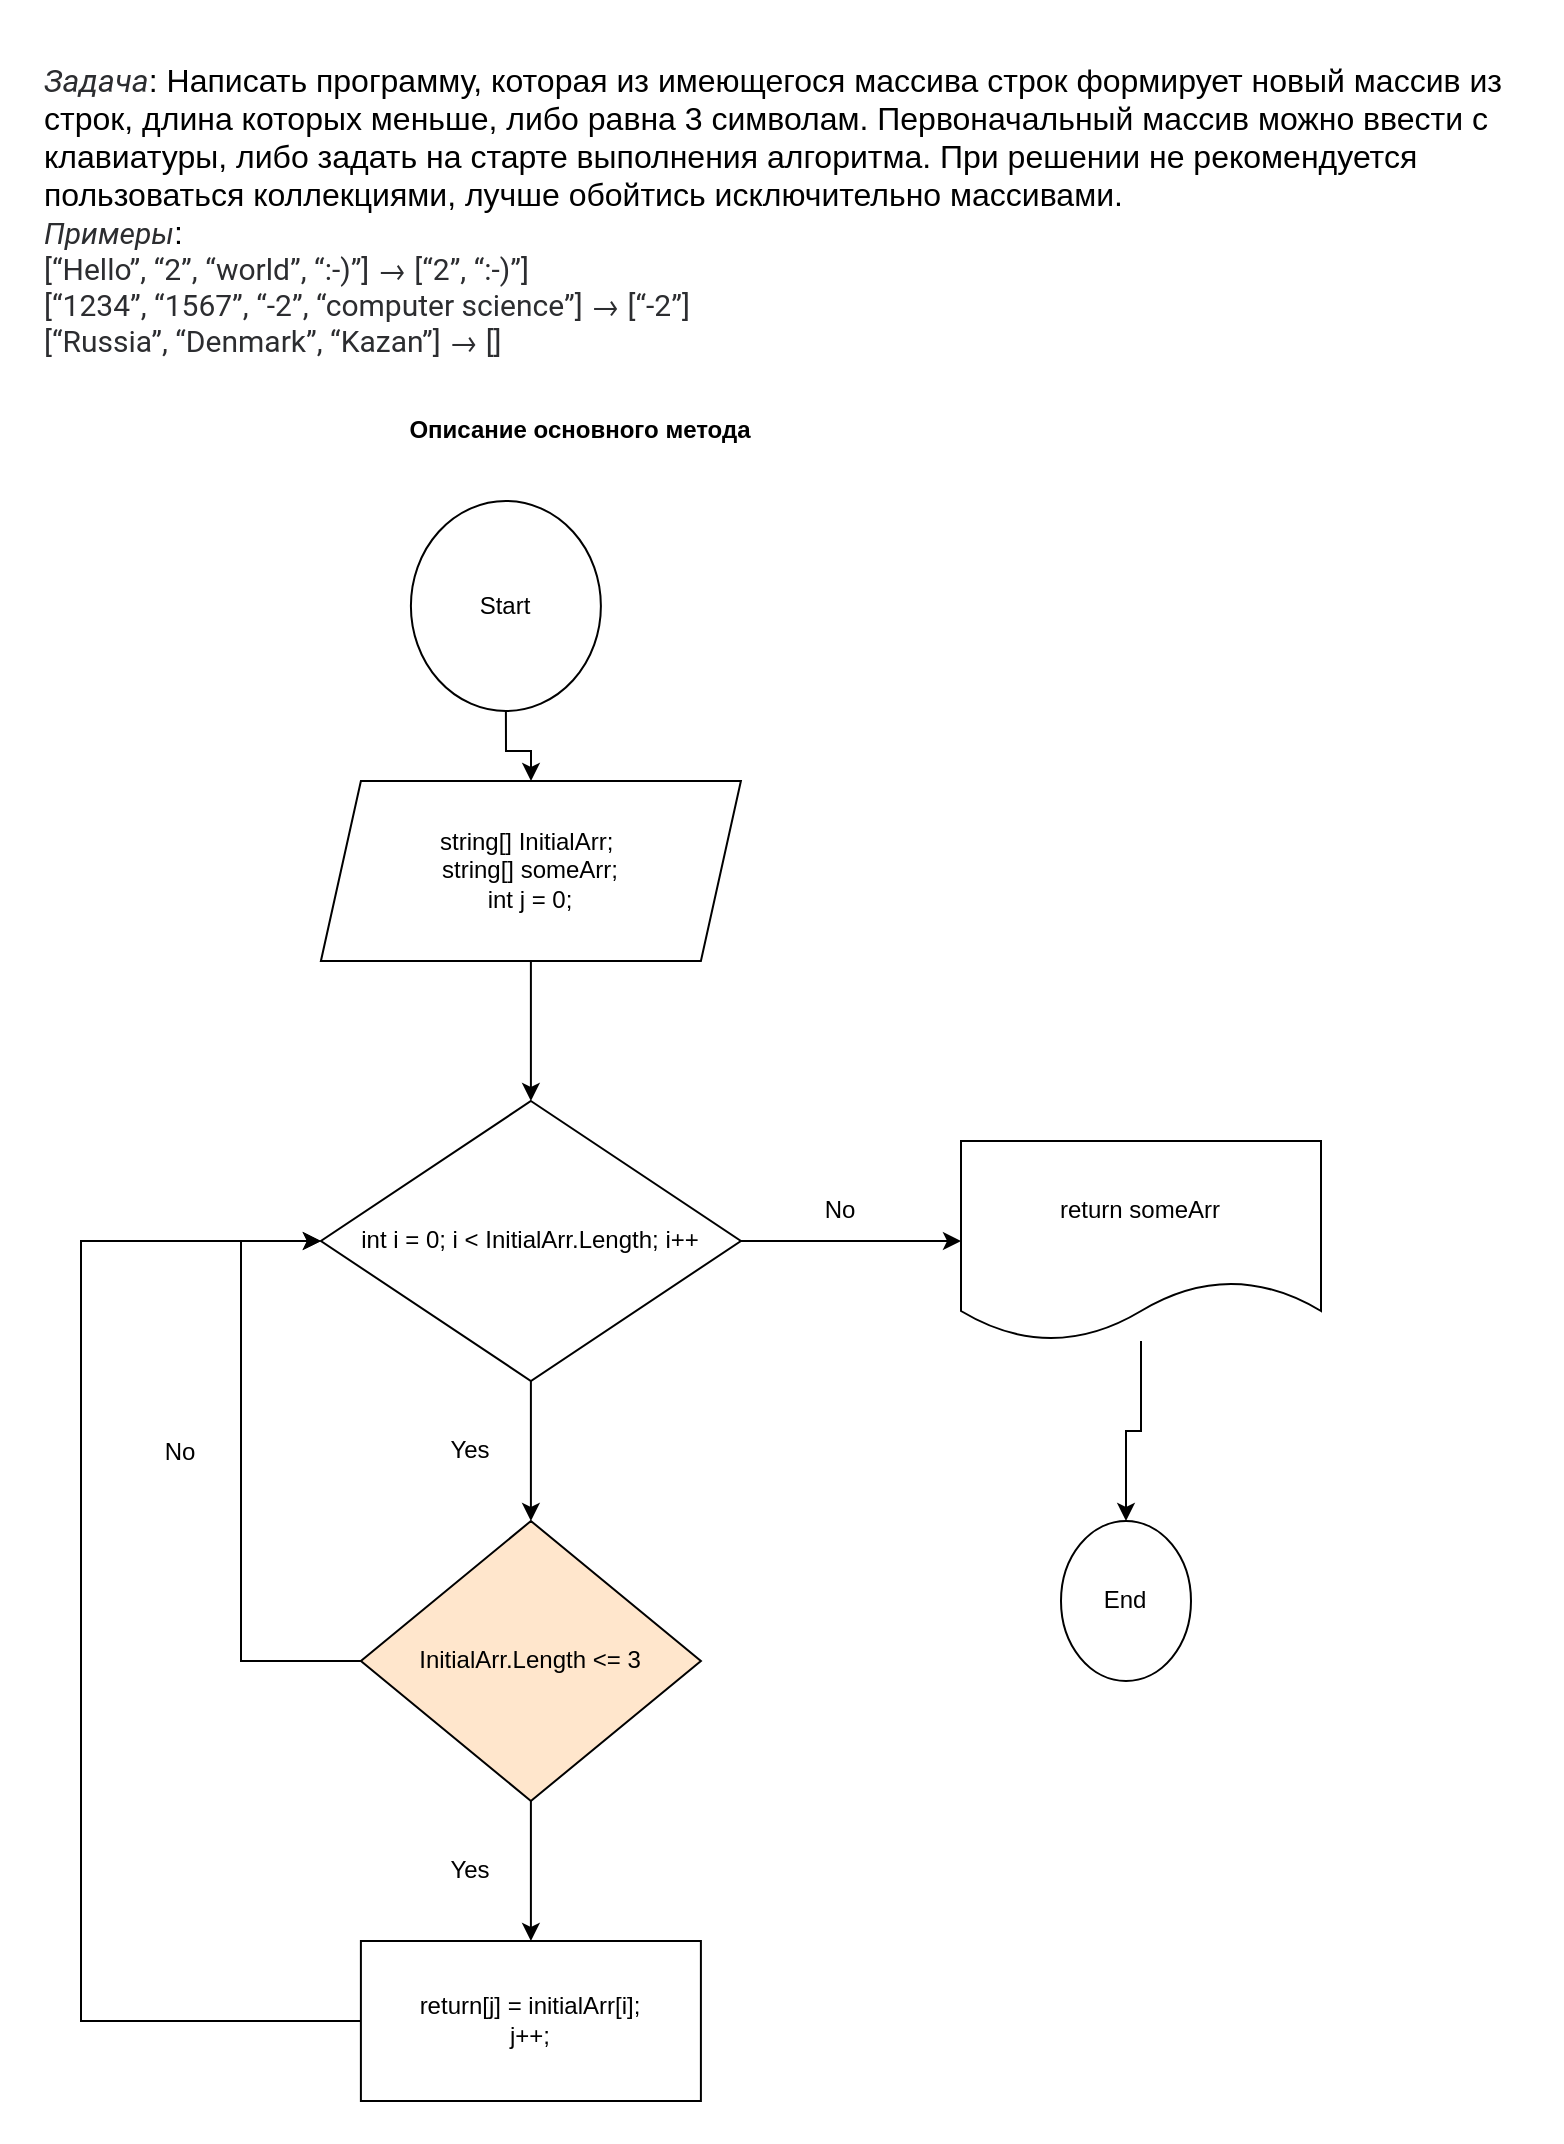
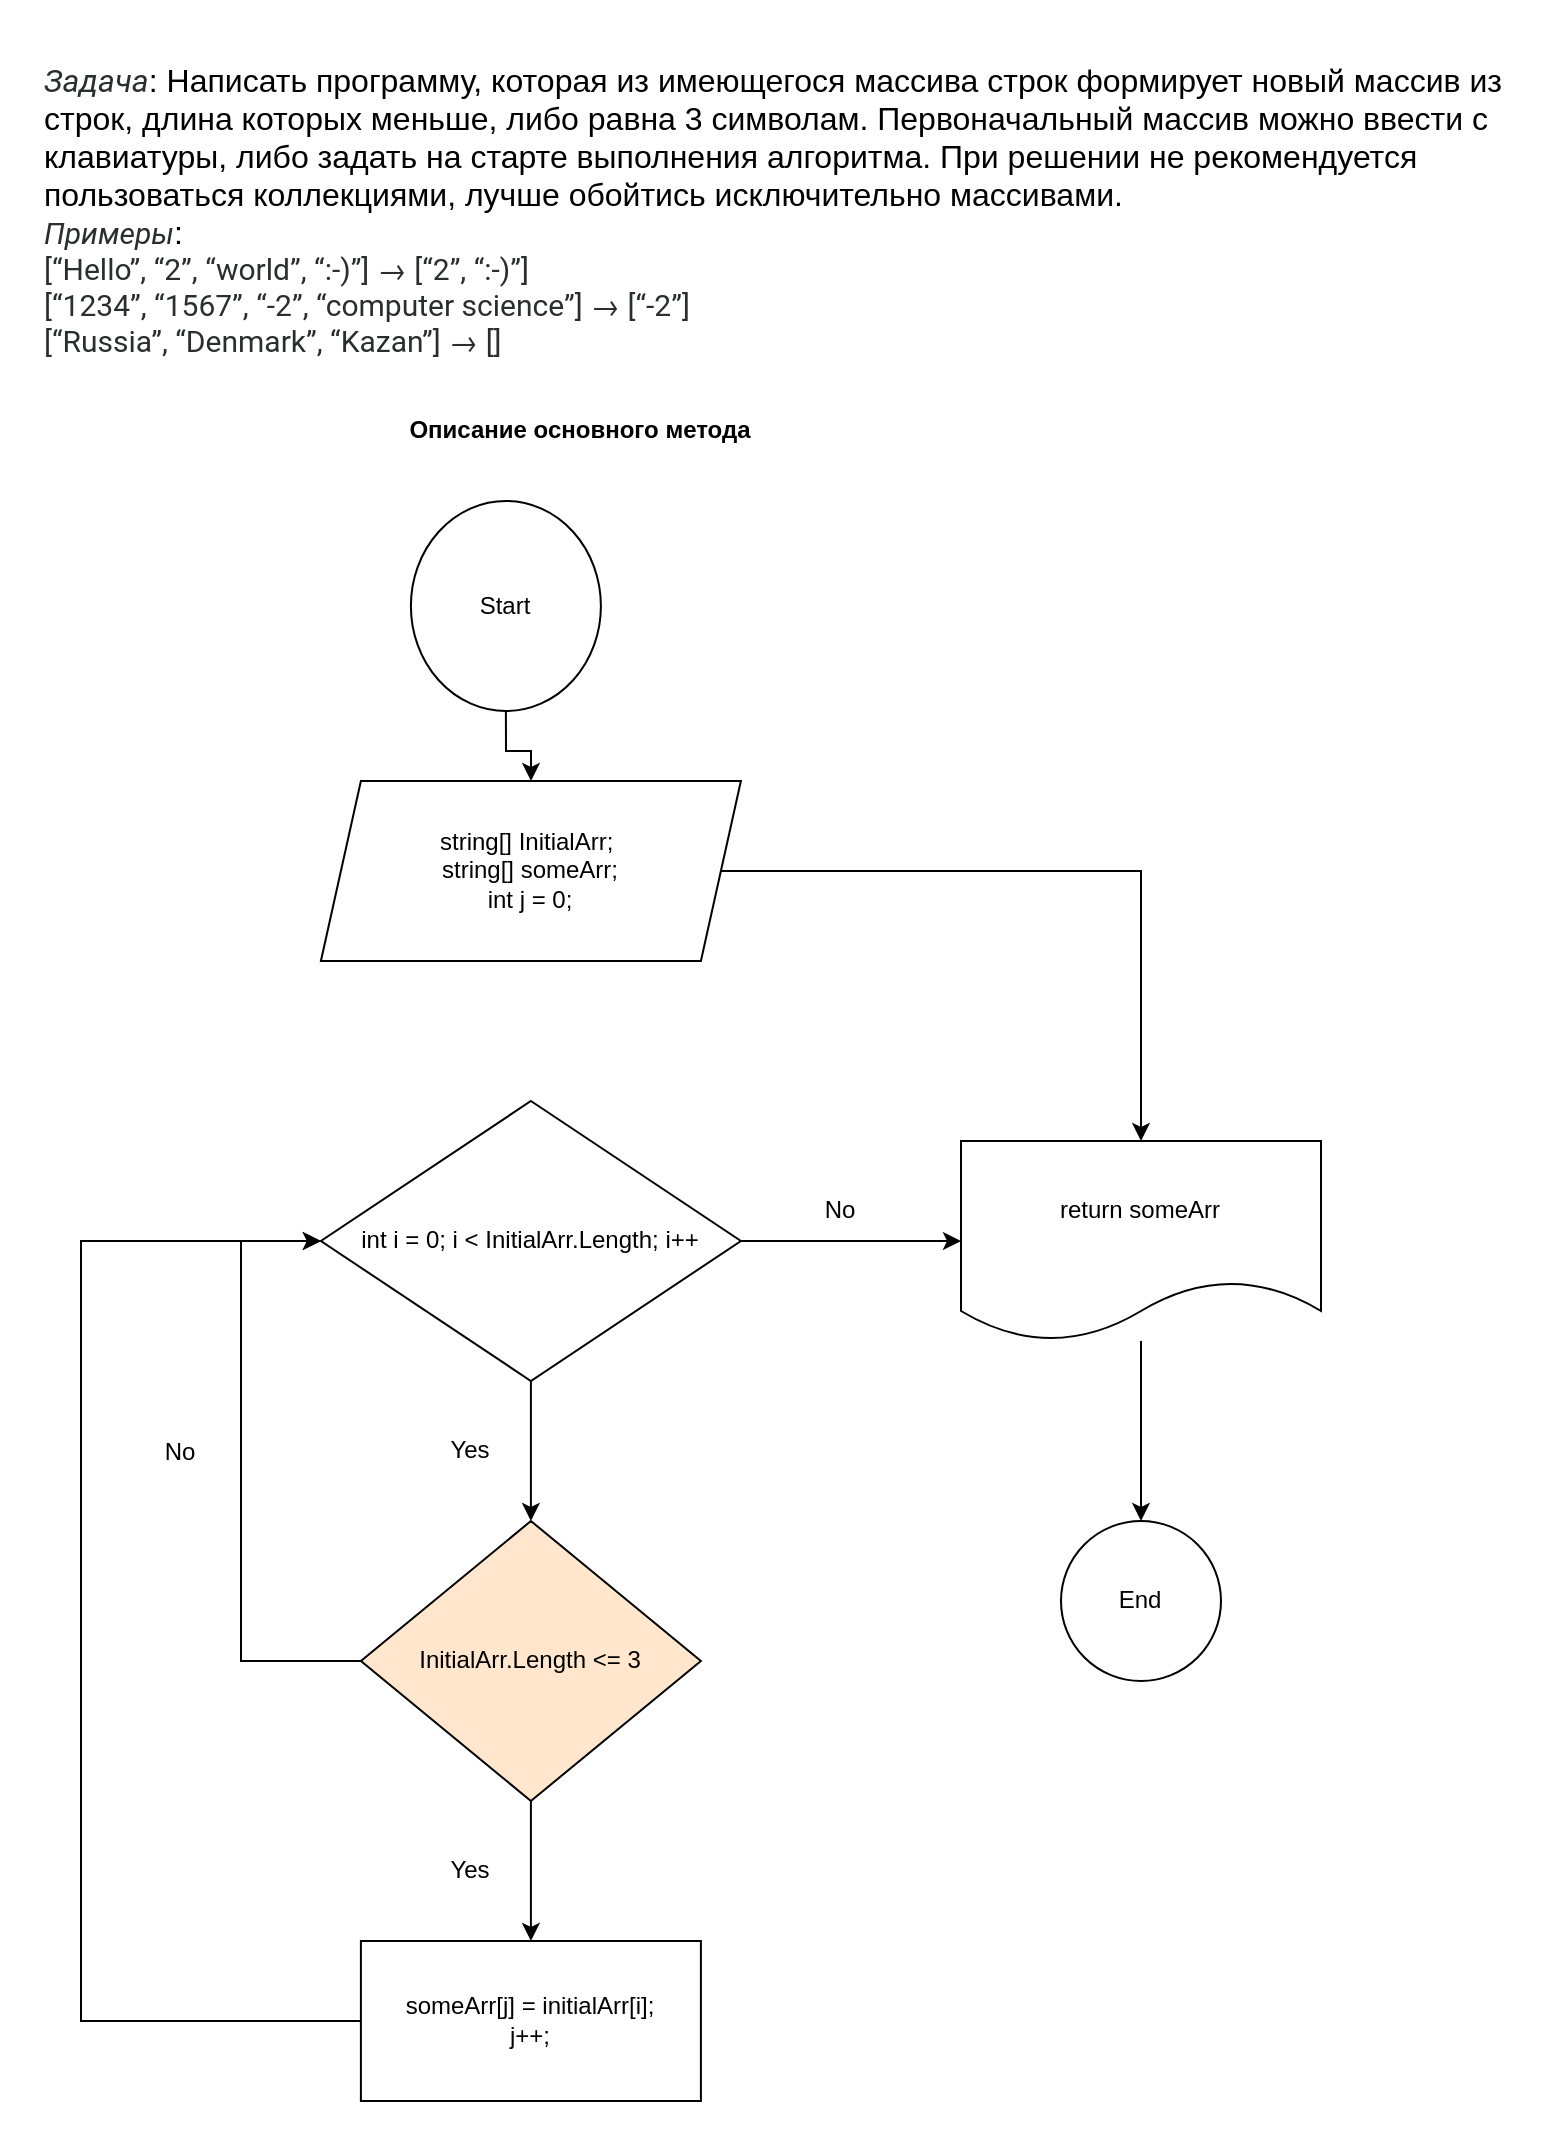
- <mxCell id="5" value="" style="edgeStyle=orthogonalEdgeStyle;rounded=0;orthogonalLoop=1;jettySize=auto;html=1;" edge="1" parent="1" source="6" target="9"><mxGeometry relative="1" as="geometry" /></mxCell>
+ <mxCell id="5" value="" style="edgeStyle=orthogonalEdgeStyle;rounded=0;orthogonalLoop=1;jettySize=auto;html=1;" edge="1" parent="1" source="6" target="19"><mxGeometry relative="1" as="geometry" /></mxCell>
- <mxCell id="20" value="End" style="ellipse;whiteSpace=wrap;html=1;" vertex="1" parent="1"><mxGeometry x="530" y="760" width="65" height="80" as="geometry" /></mxCell>
+ <mxCell id="20" value="End" style="ellipse;whiteSpace=wrap;html=1;" vertex="1" parent="1"><mxGeometry x="530" y="760" width="80" height="80" as="geometry" /></mxCell>
- <mxCell id="14" value="return[j] = initialArr[i];&lt;br&gt;j++;" style="whiteSpace=wrap;html=1;" vertex="1" parent="1"><mxGeometry x="179.95" y="970" width="170" height="80" as="geometry" /></mxCell>
+ <mxCell id="14" value="someArr[j] = initialArr[i];&lt;br&gt;j++;" style="whiteSpace=wrap;html=1;" vertex="1" parent="1"><mxGeometry x="179.95" y="970" width="170" height="80" as="geometry" /></mxCell>
